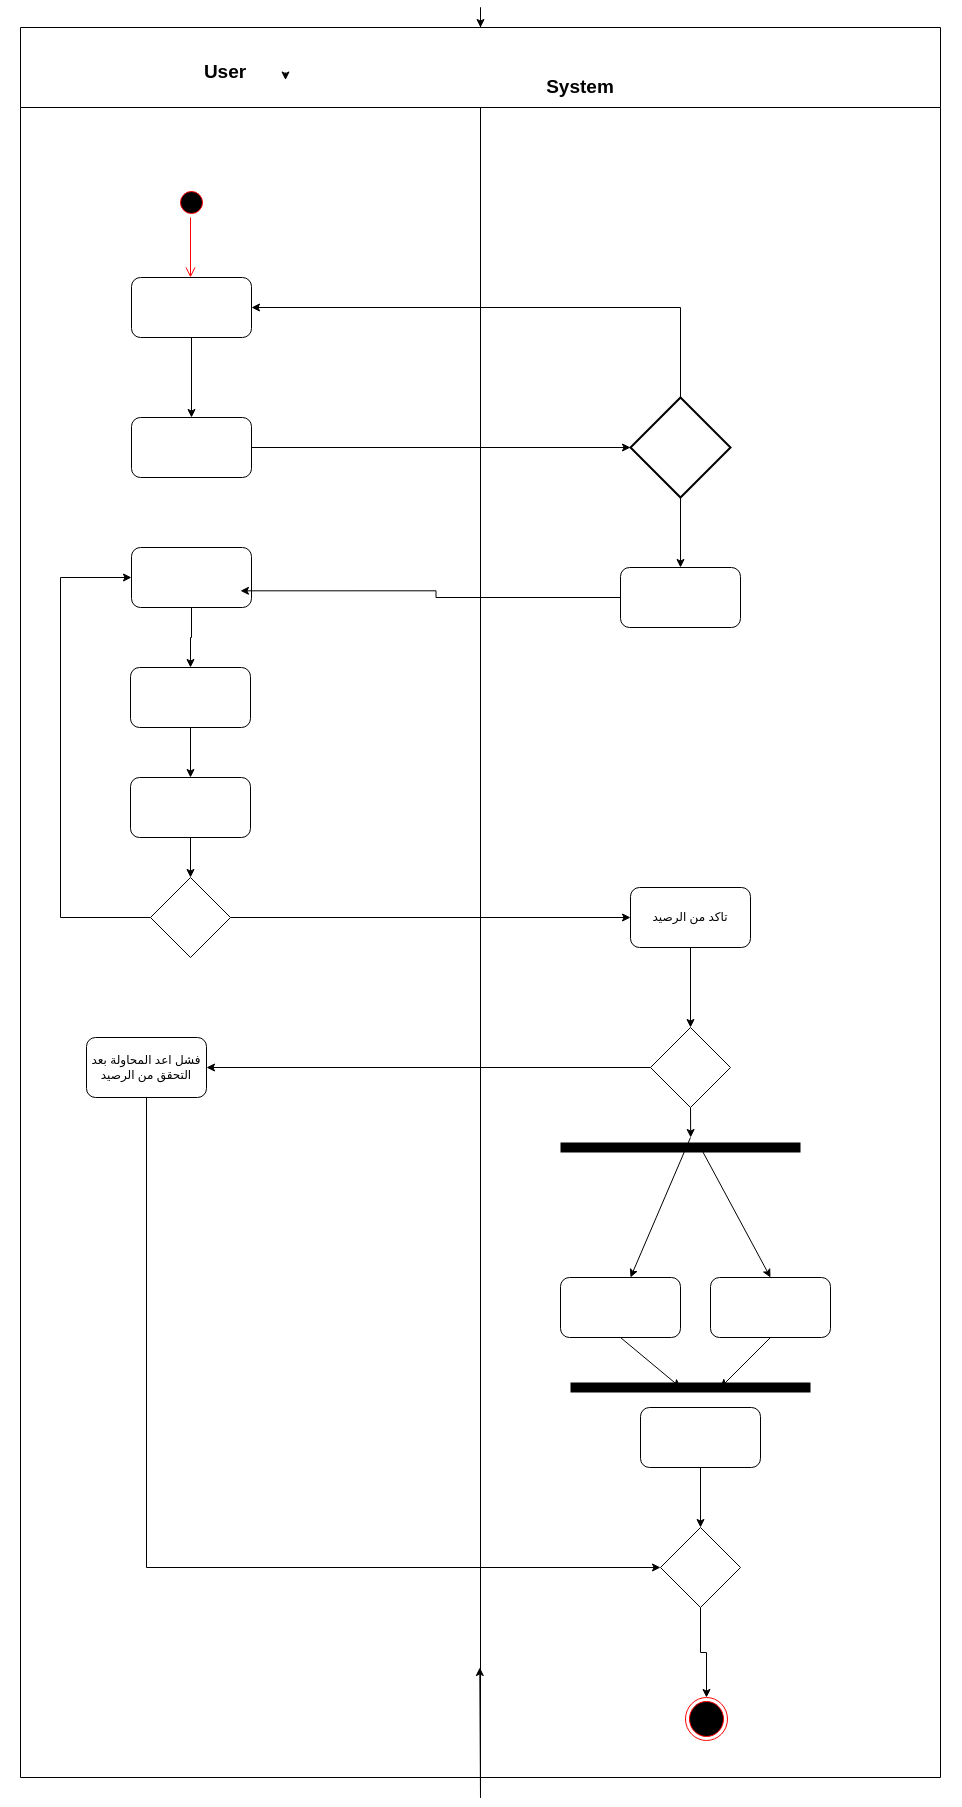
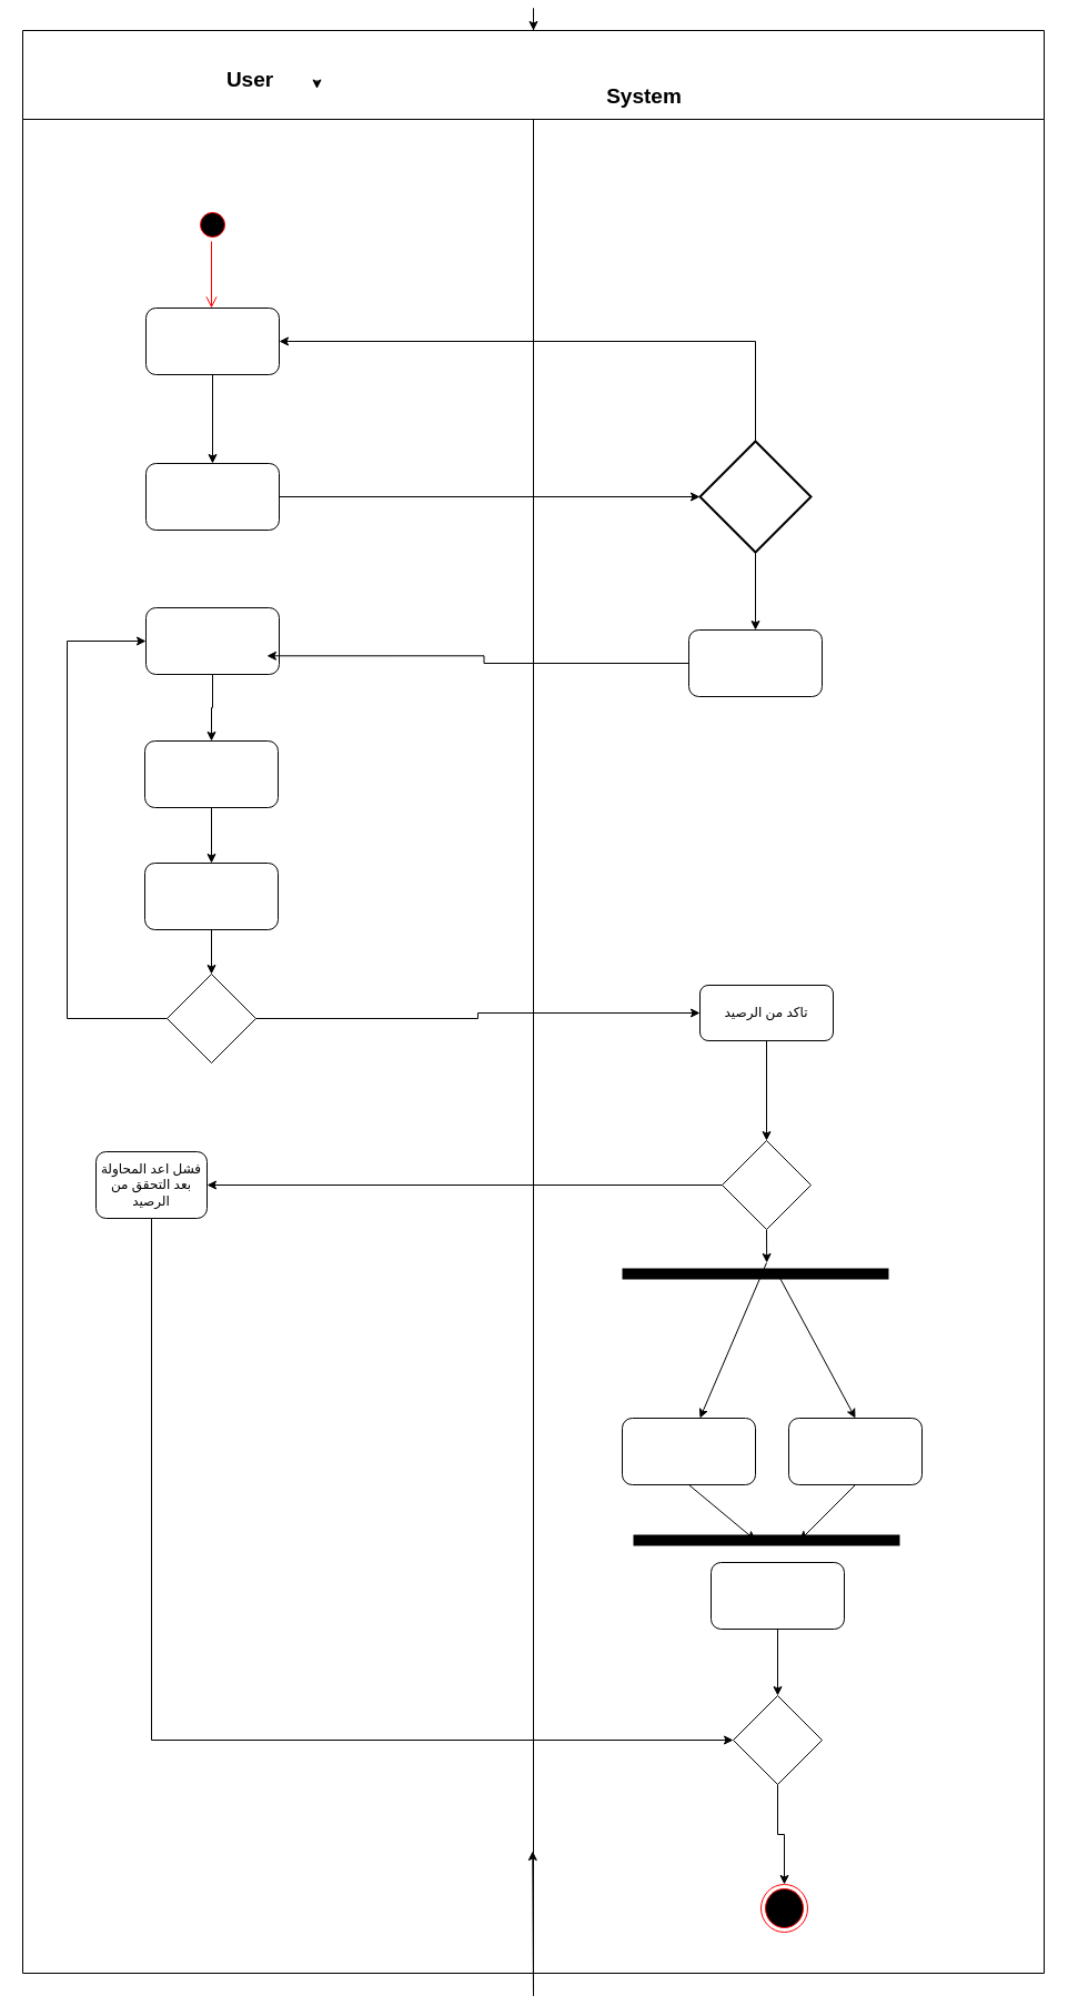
- <mxCell id="28" value="تاكد من الرصيد" style="rounded=1;whiteSpace=wrap;html=1;" vertex="1" parent="4"><mxGeometry x="610" y="860" width="120" height="60" as="geometry" /></mxCell>
+ <mxCell id="28" value="تاكد من الرصيد" style="rounded=1;whiteSpace=wrap;html=1;" vertex="1" parent="4"><mxGeometry x="610" y="860" width="120" height="50" as="geometry" /></mxCell>
- <mxCell id="41" value="فشل اعد المحاولة بعد التحقق من الرصيد" style="rounded=1;whiteSpace=wrap;html=1;" vertex="1" parent="4"><mxGeometry x="66" y="1010" width="120" height="60" as="geometry" /></mxCell>
+ <mxCell id="41" value="فشل اعد المحاولة بعد التحقق من الرصيد" style="rounded=1;whiteSpace=wrap;html=1;" vertex="1" parent="4"><mxGeometry x="66" y="1010" width="100" height="60" as="geometry" /></mxCell>
